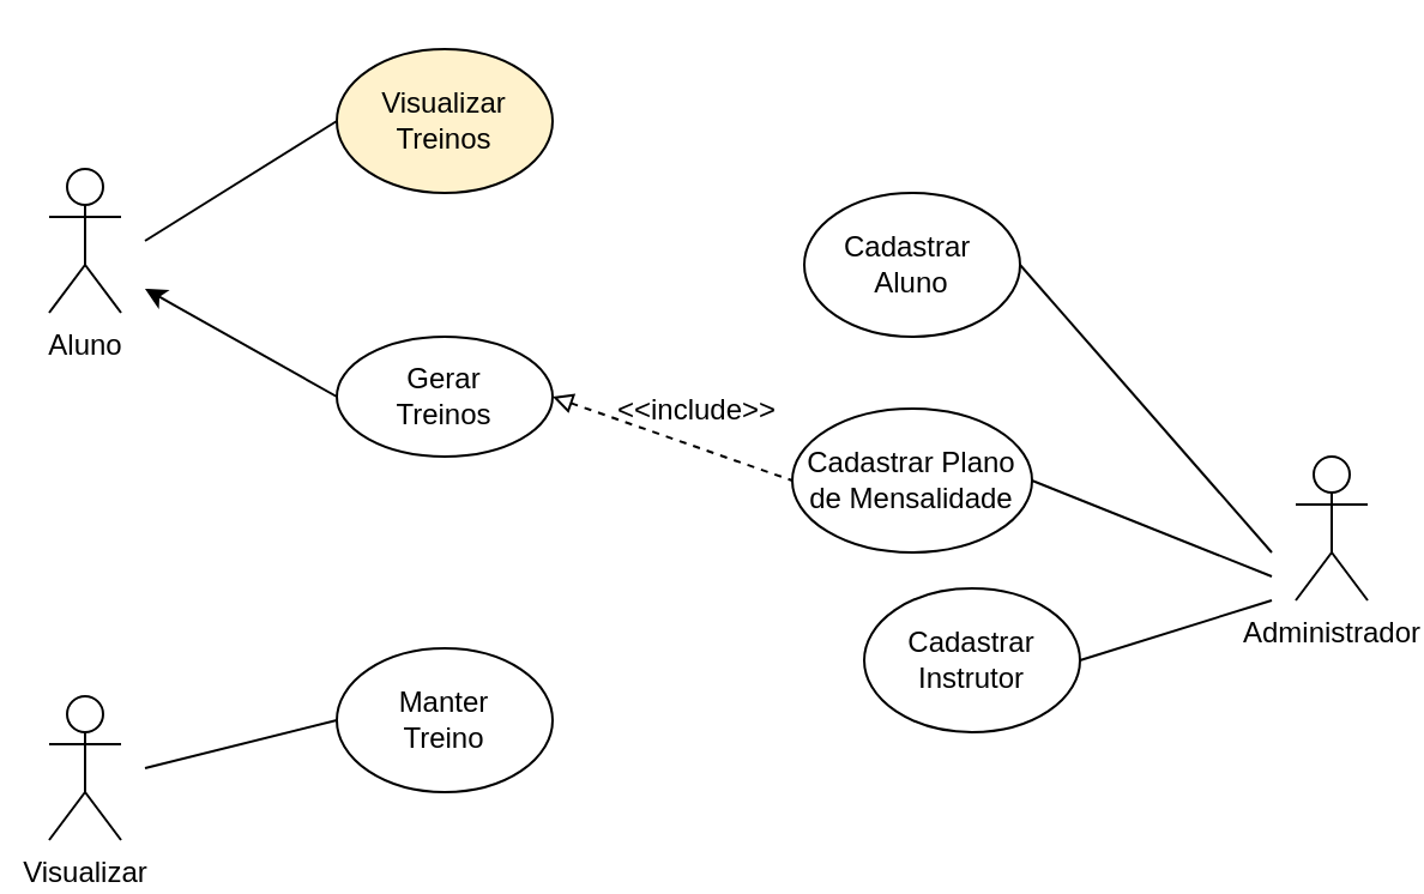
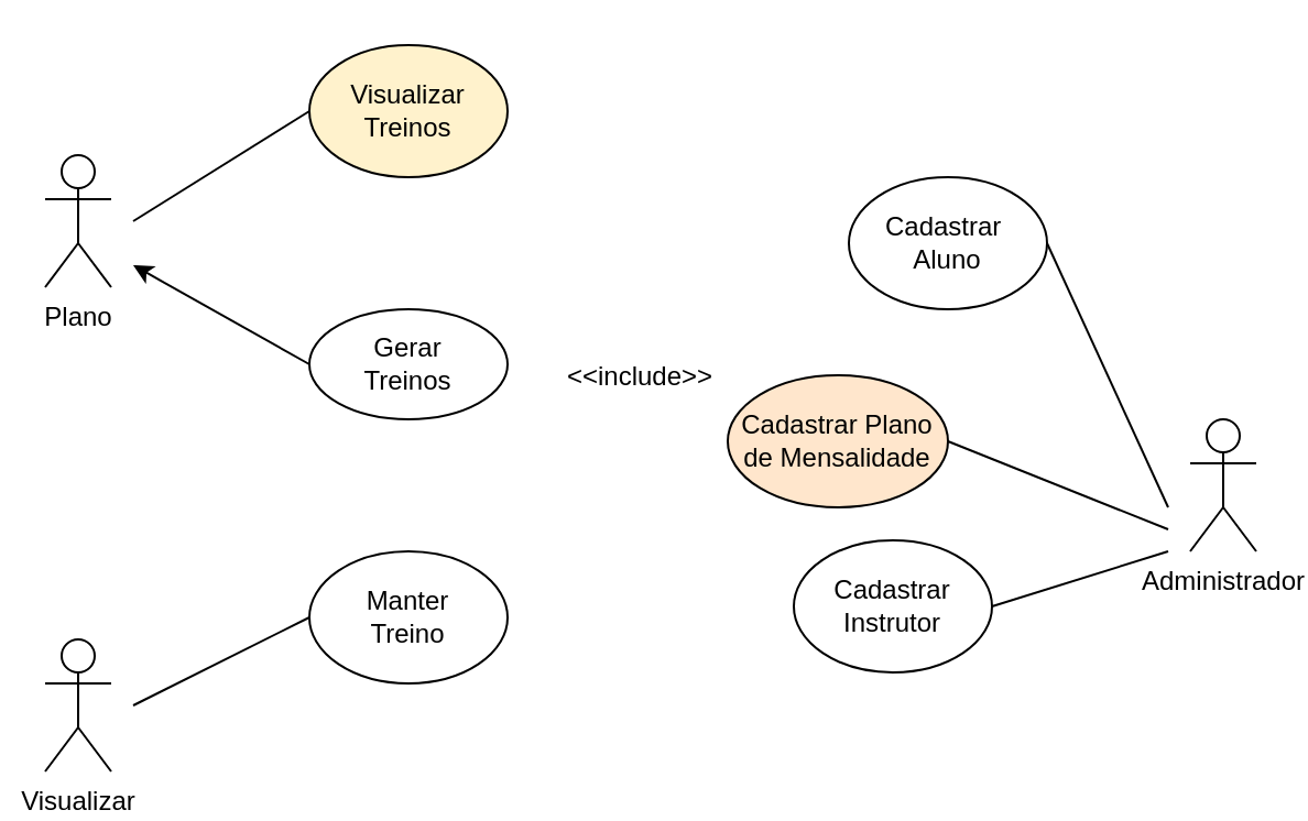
- <mxCell id="3" value="&lt;div&gt;Cadastrar&amp;nbsp;&lt;/div&gt;&lt;div&gt;Aluno&lt;/div&gt;" style="ellipse;whiteSpace=wrap;html=1;" parent="1" vertex="1"><mxGeometry x="335" y="80" width="90" height="60" as="geometry" /></mxCell>
+ <mxCell id="3" value="&lt;div&gt;Cadastrar&amp;nbsp;&lt;/div&gt;&lt;div&gt;Aluno&lt;/div&gt;" style="ellipse;whiteSpace=wrap;html=1;" parent="1" vertex="1"><mxGeometry x="385" y="80" width="90" height="60" as="geometry" /></mxCell>
- <mxCell id="2" value="&lt;div&gt;Aluno&lt;/div&gt;" style="shape=umlActor;verticalLabelPosition=bottom;verticalAlign=top;html=1;outlineConnect=0;" parent="1" vertex="1"><mxGeometry y="70" width="30" height="60" as="geometry" x="20" /></mxCell>
+ <mxCell id="2" value="&lt;div&gt;Plano&lt;/div&gt;" style="shape=umlActor;verticalLabelPosition=bottom;verticalAlign=top;html=1;outlineConnect=0;" parent="1" vertex="1"><mxGeometry y="70" width="30" height="60" as="geometry" x="20" /></mxCell>
- <mxCell id="14" value="" style="endArrow=none;html=1;rounded=0;entryX=0;entryY=0.5;entryDx=0;entryDy=0;exitX=1;exitY=0.5;exitDx=0;exitDy=0;dashed=1;startArrow=block;startFill=0;" parent="1" source="10" target="4" edge="1"><mxGeometry width="50" height="50" relative="1" as="geometry"><mxPoint x="200" y="290" as="sourcePoint" /><mxPoint x="250" y="240" as="targetPoint" /></mxGeometry></mxCell>
- <mxCell id="4" value="&lt;div&gt;Cadastrar Plano de Mensalidade&lt;/div&gt;" style="ellipse;whiteSpace=wrap;html=1;" parent="1" vertex="1"><mxGeometry x="330" y="170" width="100" height="60" as="geometry" /></mxCell>
+ <mxCell id="4" value="&lt;div&gt;Cadastrar Plano de Mensalidade&lt;/div&gt;" style="ellipse;whiteSpace=wrap;html=1;fillColor=#ffe6cc;" parent="1" vertex="1"><mxGeometry x="330" y="170" width="100" height="60" as="geometry" /></mxCell>
- <mxCell id="8" value="&lt;div&gt;Manter&lt;/div&gt;&lt;div&gt;Treino&lt;/div&gt;" style="ellipse;whiteSpace=wrap;html=1;" parent="1" vertex="1"><mxGeometry x="140" y="270" width="90" height="60" as="geometry" /></mxCell>
+ <mxCell id="8" value="&lt;div&gt;Manter&lt;/div&gt;&lt;div&gt;Treino&lt;/div&gt;" style="ellipse;whiteSpace=wrap;html=1;" parent="1" vertex="1"><mxGeometry x="140" y="250" width="90" height="60" as="geometry" /></mxCell>
